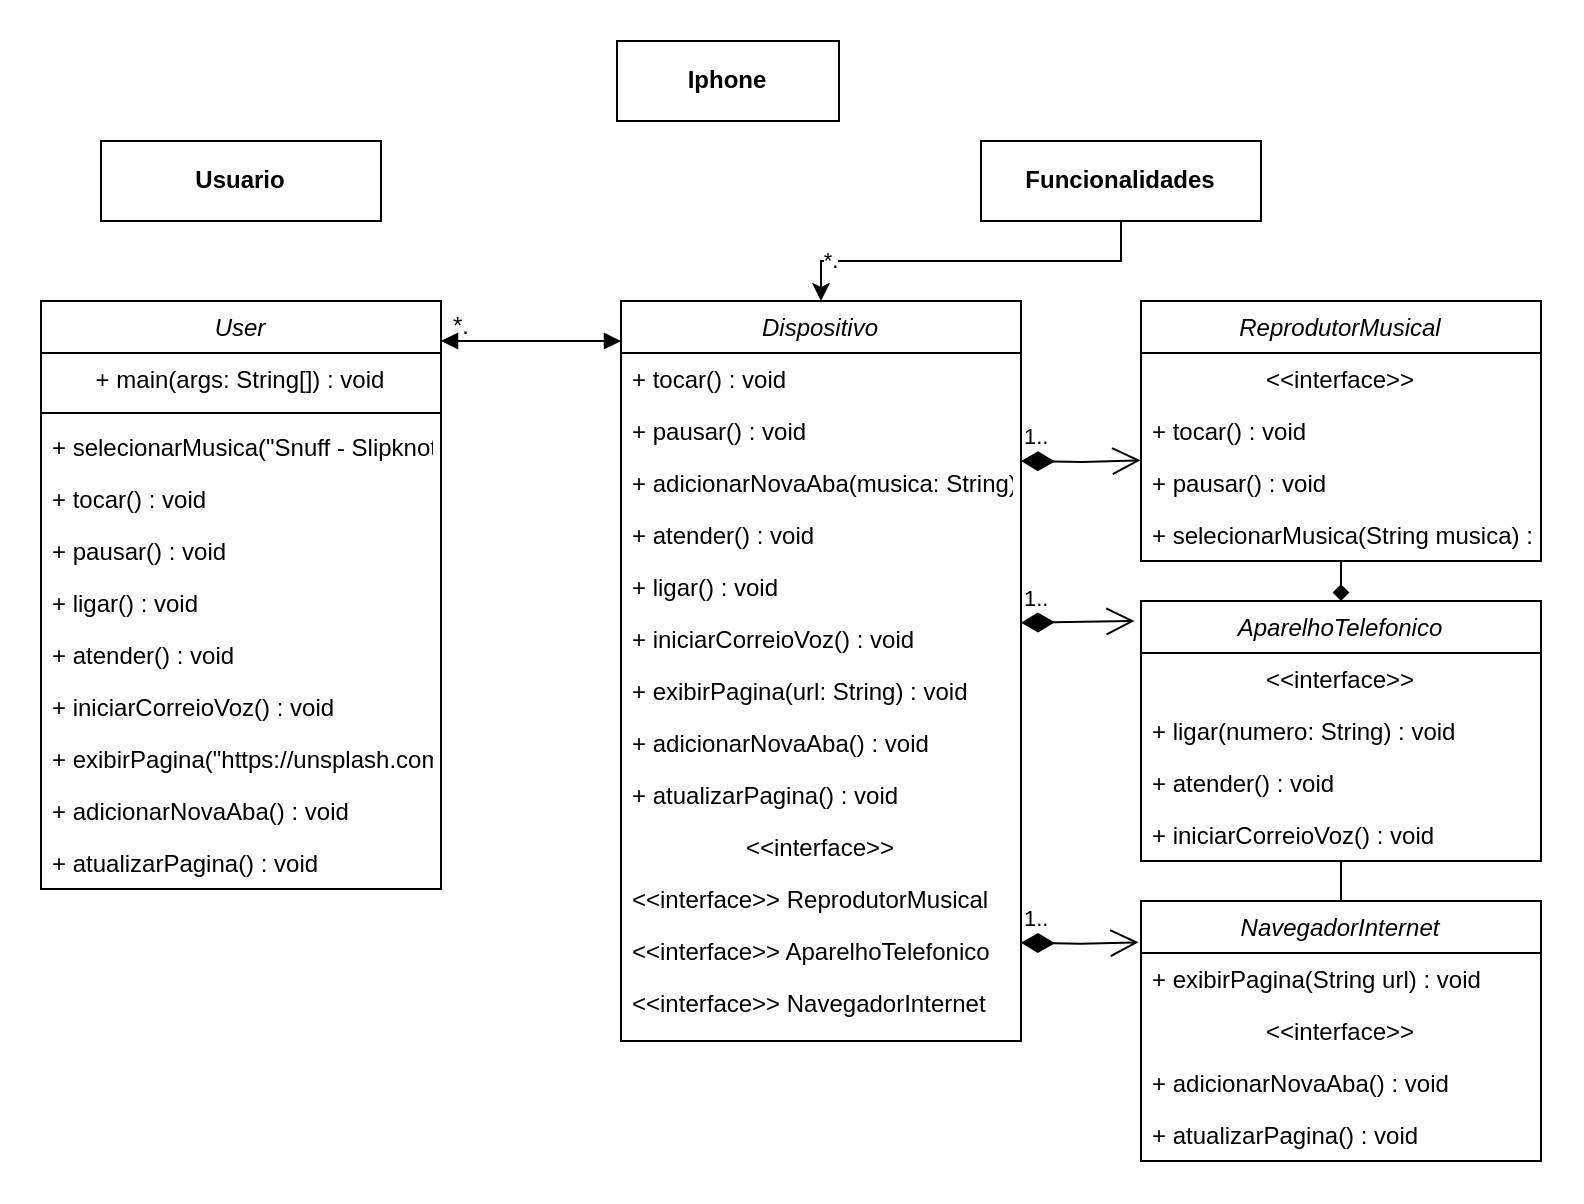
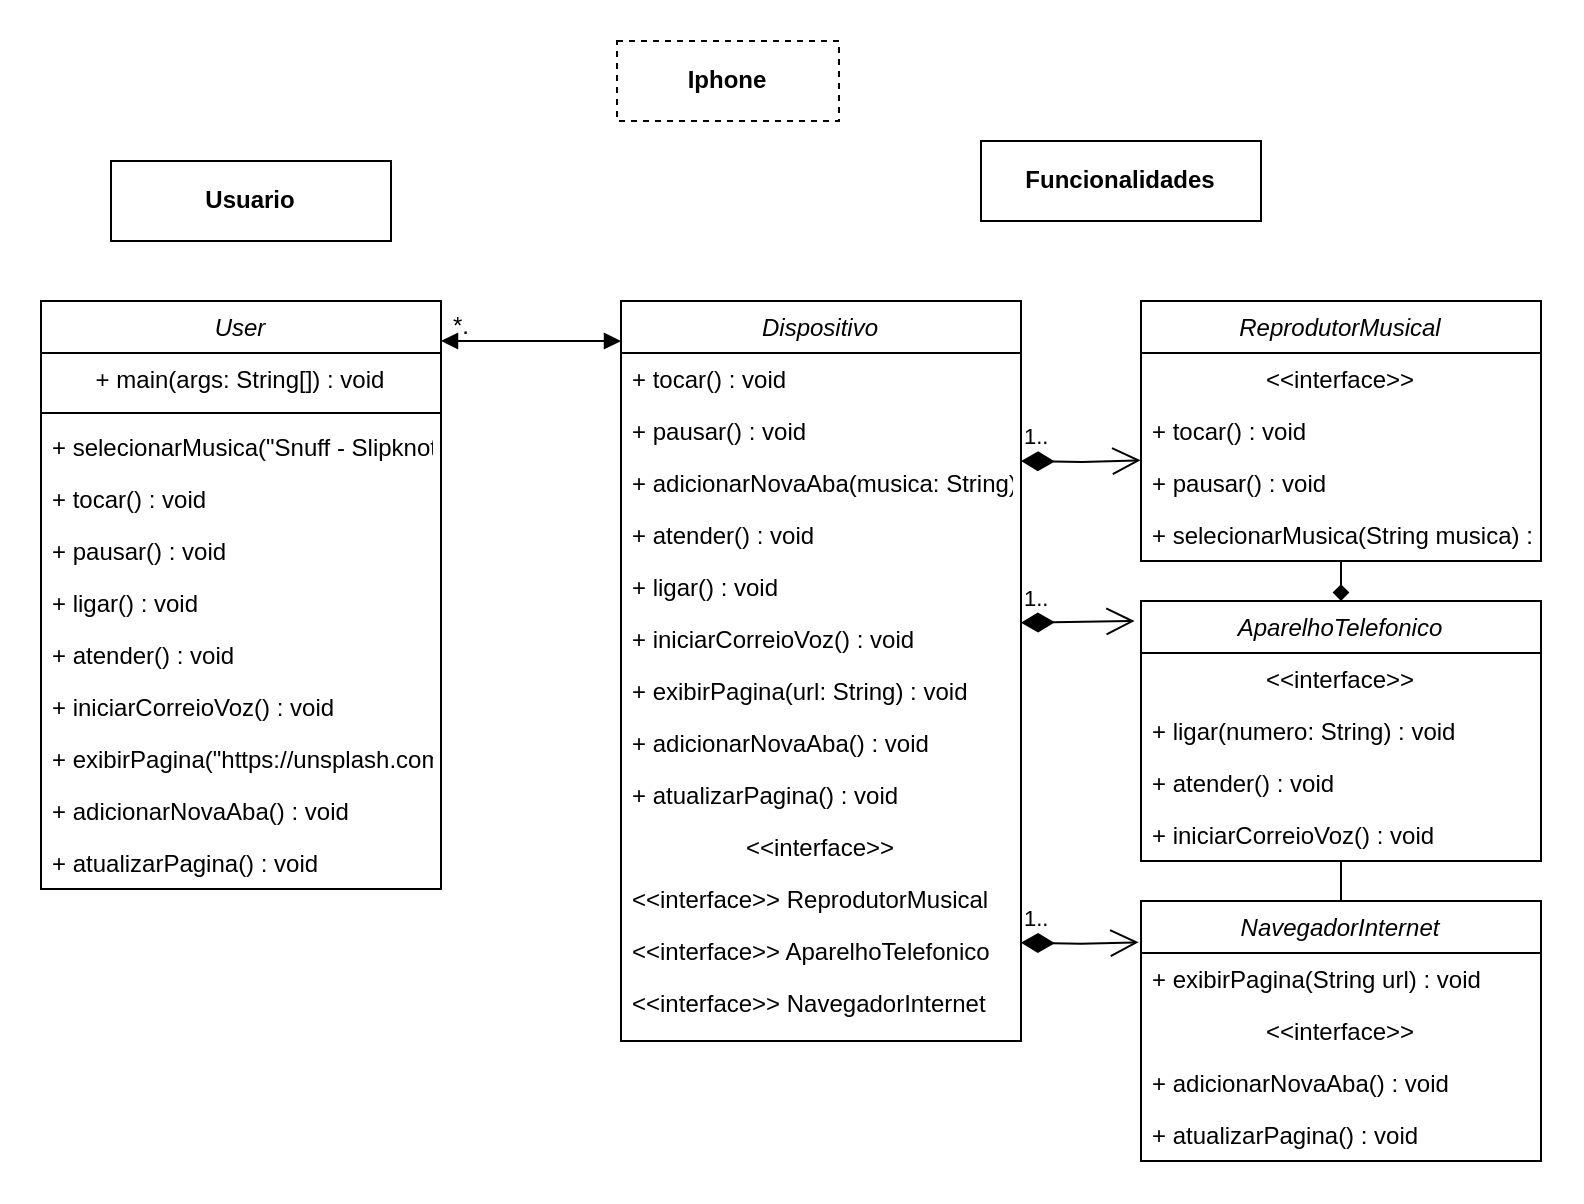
- <mxCell id="8" value="&lt;span style=&quot;font-weight: 700; text-wrap: nowrap;&quot;&gt;Iphone&lt;/span&gt;" style="html=1;whiteSpace=wrap;" vertex="1" parent="1"><mxGeometry x="308" y="20" width="111" height="40" as="geometry" /></mxCell>
+ <mxCell id="8" value="&lt;span style=&quot;font-weight: 700; text-wrap: nowrap;&quot;&gt;Iphone&lt;/span&gt;" style="html=1;whiteSpace=wrap;dashed=1;" vertex="1" parent="1"><mxGeometry x="308" y="20" width="111" height="40" as="geometry" /></mxCell>
- <mxCell id="36" value="&lt;span style=&quot;font-weight: 700; text-wrap: nowrap;&quot;&gt;Usuario&lt;/span&gt;" style="html=1;whiteSpace=wrap;" vertex="1" parent="1"><mxGeometry x="50" y="70" width="140" height="40" as="geometry" /></mxCell>
+ <mxCell id="36" value="&lt;span style=&quot;font-weight: 700; text-wrap: nowrap;&quot;&gt;Usuario&lt;/span&gt;" style="html=1;whiteSpace=wrap;" vertex="1" parent="1"><mxGeometry x="55" y="80" width="140" height="40" as="geometry" /></mxCell>
- <mxCell id="9" style="edgeStyle=orthogonalEdgeStyle;rounded=0;orthogonalLoop=1;jettySize=auto;html=1;" edge="1" parent="1" source="11" target="23"><mxGeometry relative="1" as="geometry" /></mxCell>
- <mxCell id="10" value="*." style="edgeLabel;html=1;align=center;verticalAlign=middle;resizable=0;points=[];" vertex="1" connectable="0" parent="9"><mxGeometry x="0.752" y="-1" relative="1" as="geometry"><mxPoint as="offset" /></mxGeometry></mxCell>
